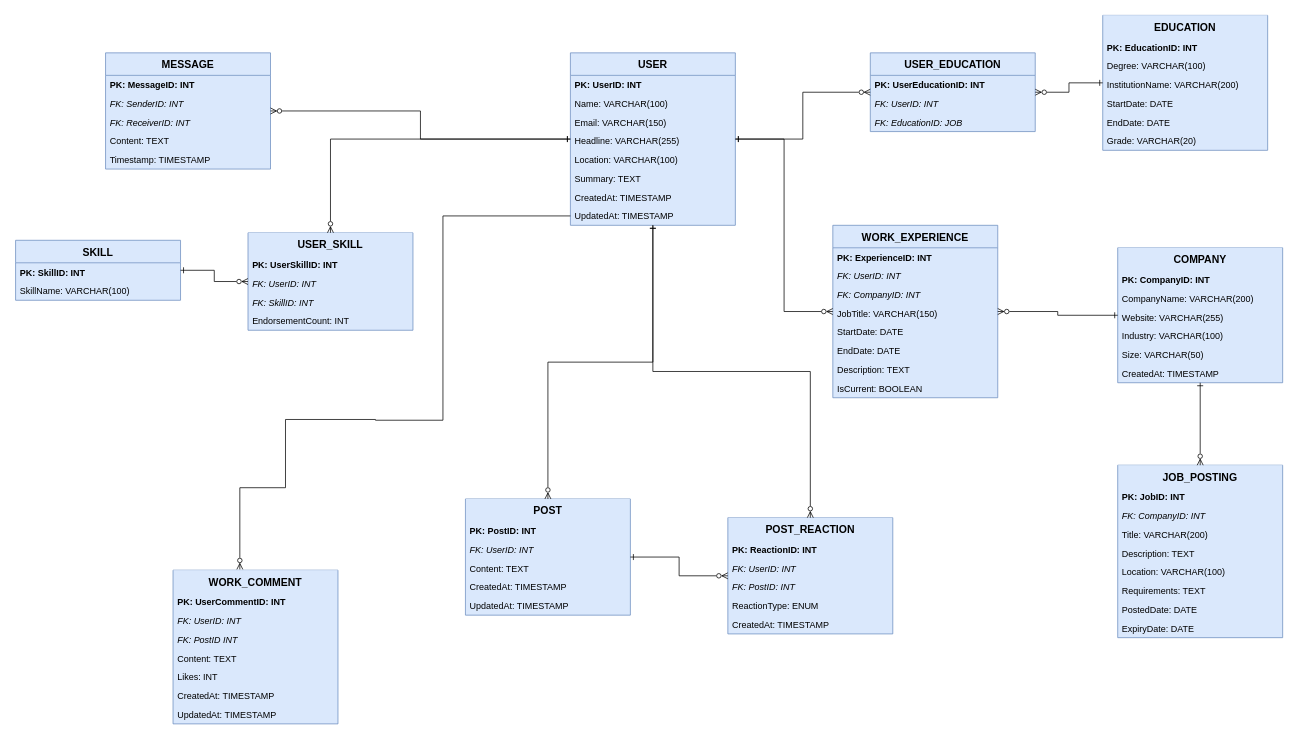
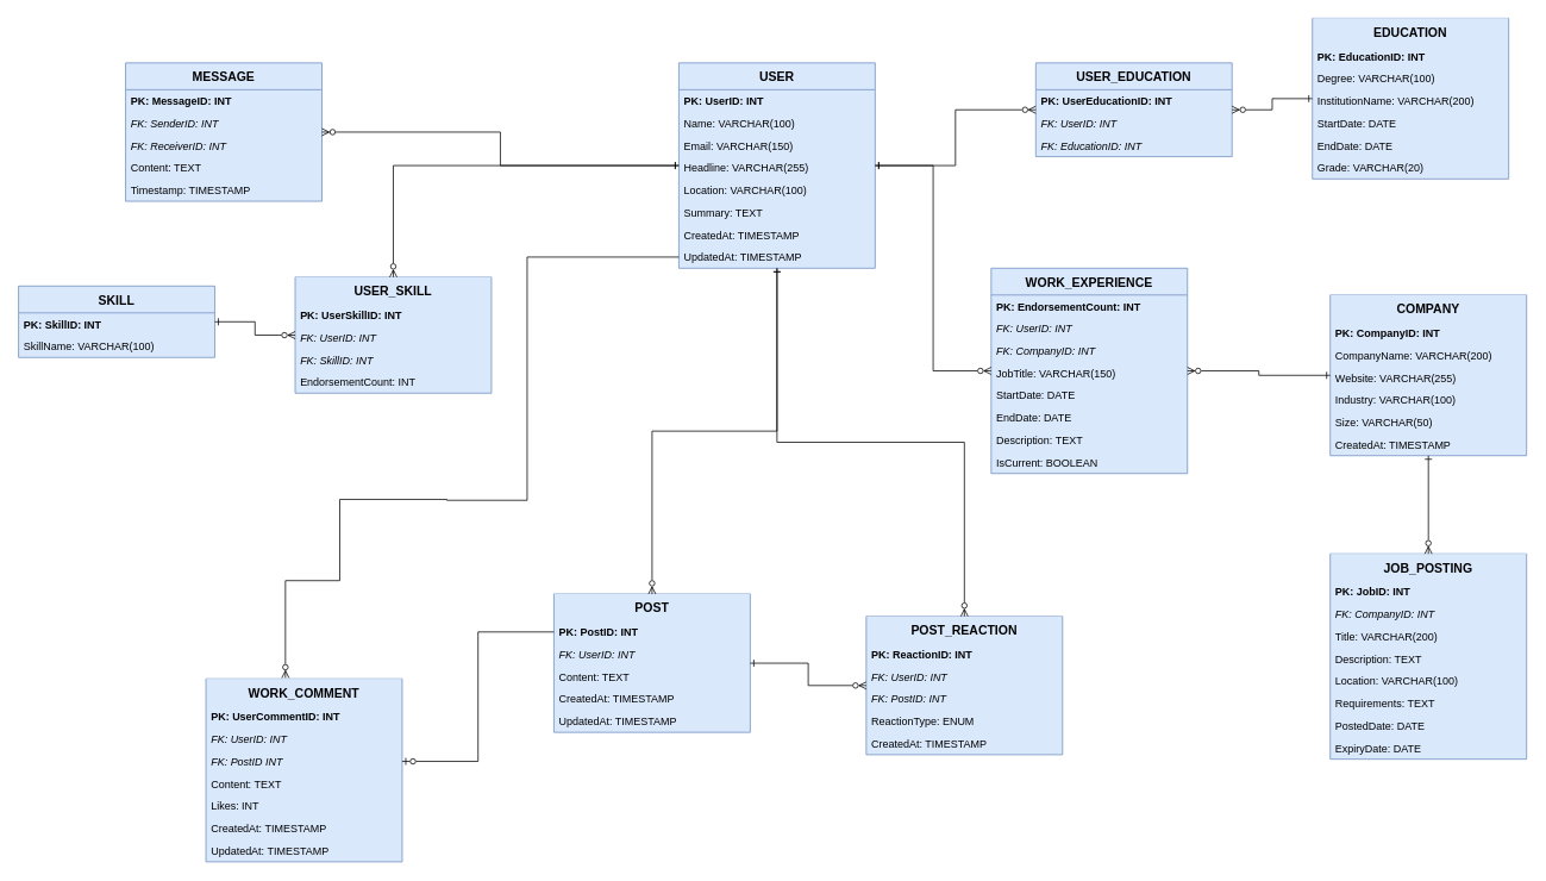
- <mxCell id="73" value="FK: EducationID: JOB" style="text;strokeColor=none;fillColor=none;align=left;verticalAlign=middle;spacingLeft=4;spacingRight=4;overflow=hidden;rotatable=0;points=[[0,0.5],[1,0.5]];portConstraint=eastwest;fontStyle=2;fontSize=12;" vertex="1" parent="69"><mxGeometry y="80" width="220" height="25" as="geometry" /></mxCell>
+ <mxCell id="73" value="FK: EducationID: INT" style="text;strokeColor=none;fillColor=none;align=left;verticalAlign=middle;spacingLeft=4;spacingRight=4;overflow=hidden;rotatable=0;points=[[0,0.5],[1,0.5]];portConstraint=eastwest;fontStyle=2;fontSize=12;" vertex="1" parent="69"><mxGeometry y="80" width="220" height="25" as="geometry" /></mxCell>
- <mxCell id="55" value="PK: ExperienceID: INT" style="text;strokeColor=none;fillColor=none;align=left;verticalAlign=middle;spacingLeft=4;spacingRight=4;overflow=hidden;rotatable=0;points=[[0,0.5],[1,0.5]];portConstraint=eastwest;fontStyle=1;fontSize=12;" vertex="1" parent="54"><mxGeometry y="30" width="220" height="25" as="geometry" /></mxCell>
+ <mxCell id="55" value="PK: EndorsementCount: INT" style="text;strokeColor=none;fillColor=none;align=left;verticalAlign=middle;spacingLeft=4;spacingRight=4;overflow=hidden;rotatable=0;points=[[0,0.5],[1,0.5]];portConstraint=eastwest;fontStyle=1;fontSize=12;" vertex="1" parent="54"><mxGeometry y="30" width="220" height="25" as="geometry" /></mxCell>
+ <mxCell id="102" style="edgeStyle=orthogonalEdgeStyle;rounded=0;orthogonalLoop=1;jettySize=auto;html=1;exitX=0;exitY=0.5;exitDx=0;exitDy=0;entryX=1;entryY=0.5;entryDx=0;entryDy=0;endArrow=ERzeroToOne;endFill=0;" edge="1" parent="1" source="14" target="97"><mxGeometry relative="1" as="geometry" /></mxCell>
